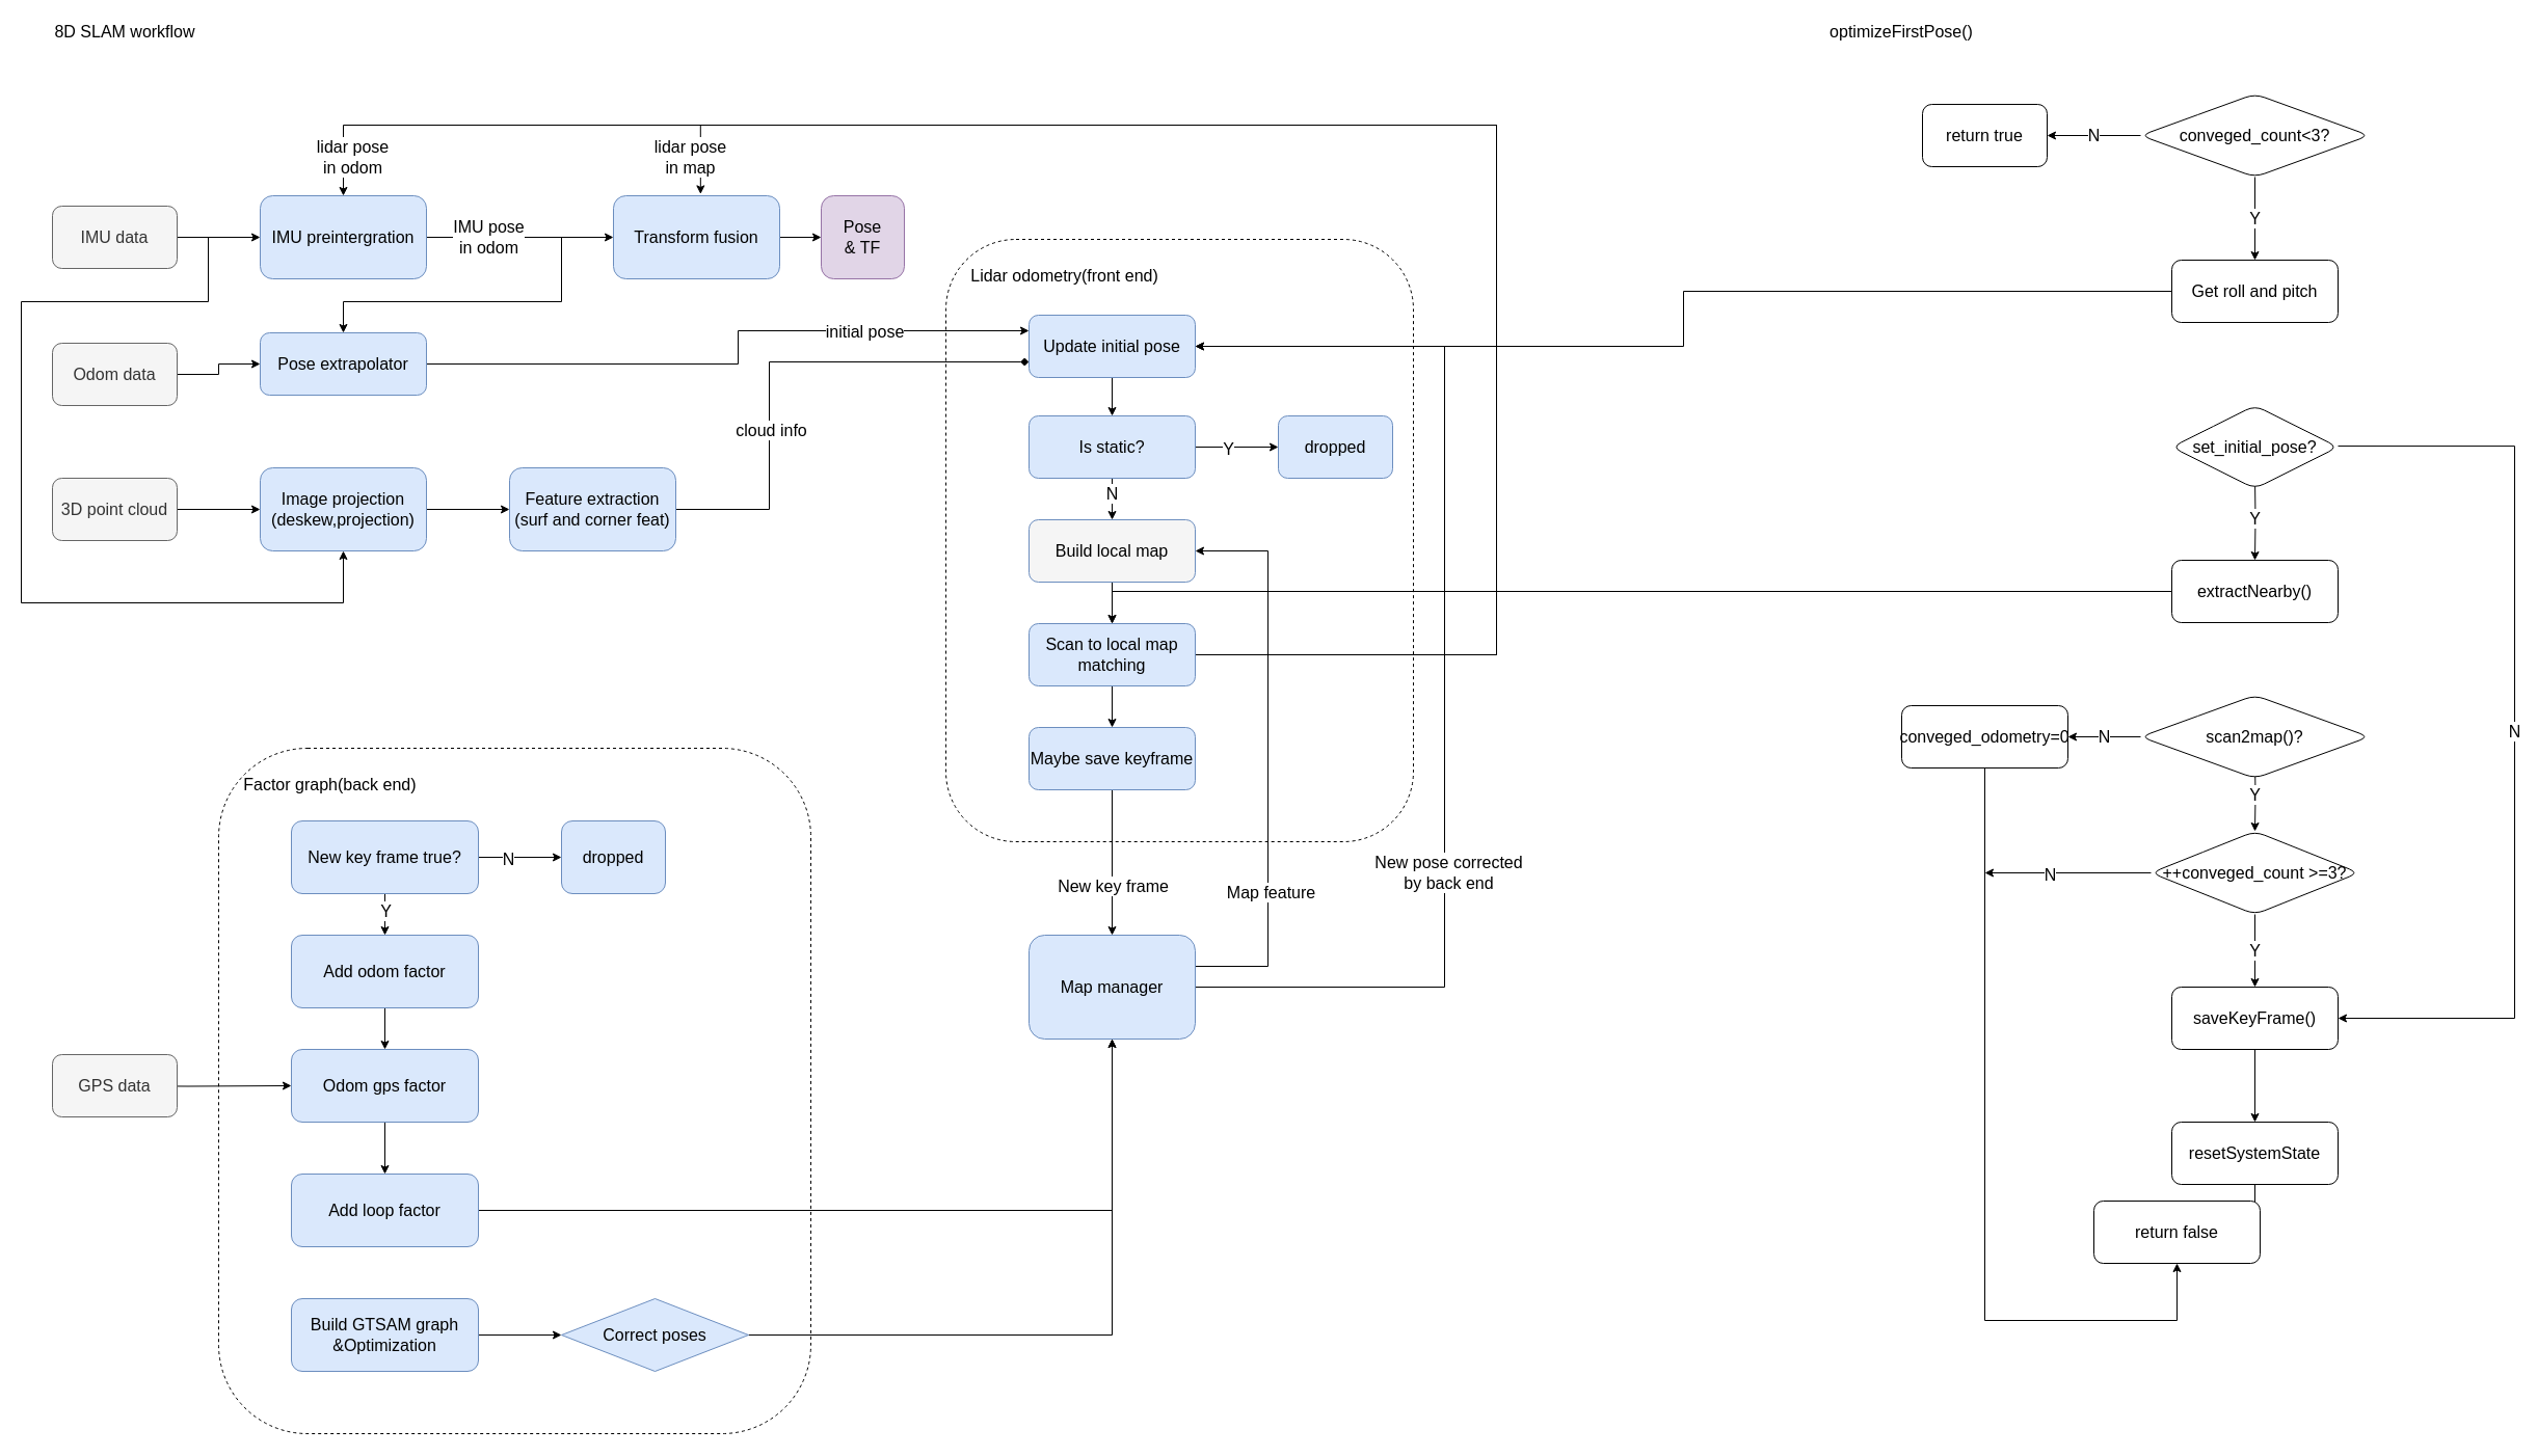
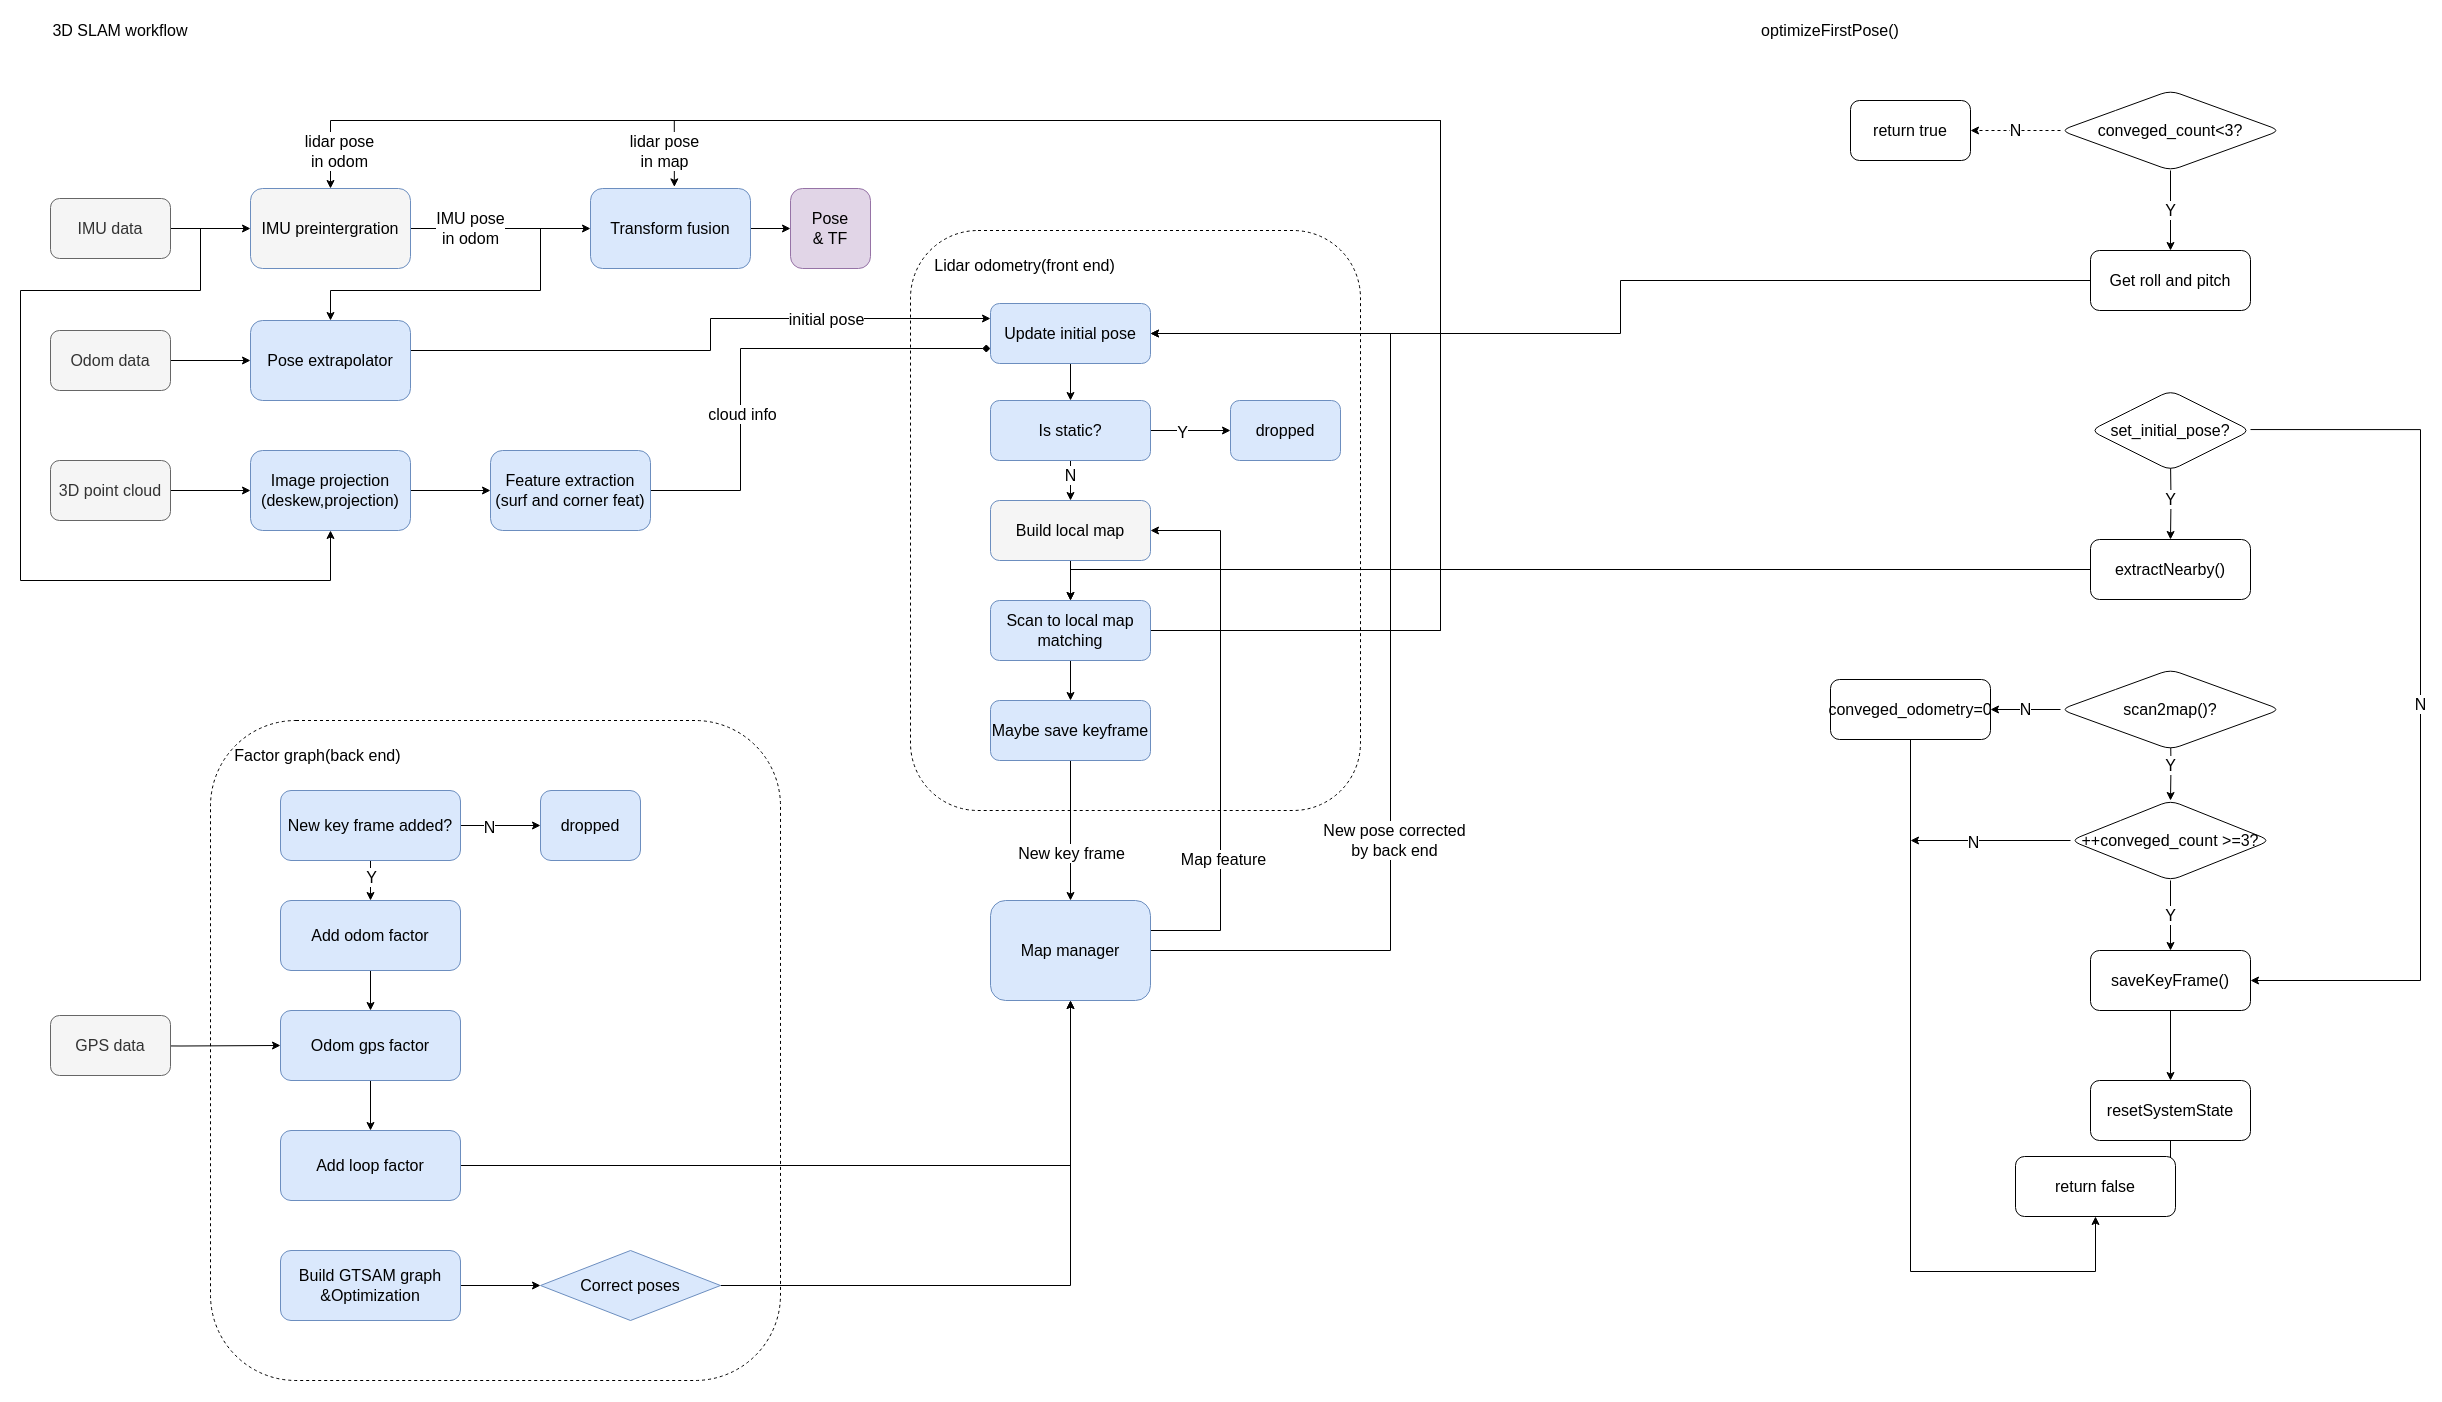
- <mxCell id="4" value="&lt;font style=&quot;font-size: 16px&quot;&gt;8D SLAM workflow&lt;/font&gt;" style="text;html=1;strokeColor=none;fillColor=none;align=center;verticalAlign=middle;whiteSpace=wrap;rounded=0;" parent="1" vertex="1"><mxGeometry x="30" y="20" width="180" height="20" as="geometry" /></mxCell>
+ <mxCell id="4" value="&lt;font style=&quot;font-size: 16px&quot;&gt;3D SLAM workflow&lt;/font&gt;" style="text;html=1;strokeColor=none;fillColor=none;align=center;verticalAlign=middle;whiteSpace=wrap;rounded=0;" parent="1" vertex="1"><mxGeometry x="30" y="20" width="180" height="20" as="geometry" /></mxCell>
- <mxCell id="90" value="N" style="edgeStyle=orthogonalEdgeStyle;rounded=0;orthogonalLoop=1;jettySize=auto;html=1;fontSize=16;" edge="1" parent="1" source="91" target="92"><mxGeometry relative="1" as="geometry" /></mxCell>
+ <mxCell id="90" value="N" style="edgeStyle=orthogonalEdgeStyle;rounded=0;orthogonalLoop=1;jettySize=auto;html=1;fontSize=16;dashed=1;" edge="1" parent="1" source="91" target="92"><mxGeometry relative="1" as="geometry" /></mxCell>
- <mxCell id="14" value="IMU preintergration" style="rounded=1;whiteSpace=wrap;html=1;fontSize=16;fillColor=#dae8fc;strokeColor=#6c8ebf;" parent="1" vertex="1"><mxGeometry x="250" y="188" width="160" height="80" as="geometry" /></mxCell>
+ <mxCell id="14" value="IMU preintergration" style="rounded=1;whiteSpace=wrap;html=1;fontSize=16;fillColor=#f5f5f5;strokeColor=#6c8ebf;" parent="1" vertex="1"><mxGeometry x="250" y="188" width="160" height="80" as="geometry" /></mxCell>
- <mxCell id="24" value="Pose extrapolator" style="rounded=1;whiteSpace=wrap;html=1;fontSize=16;fillColor=#dae8fc;strokeColor=#6c8ebf;" parent="1" vertex="1"><mxGeometry x="250" y="320" width="160" height="60" as="geometry" /></mxCell>
+ <mxCell id="24" value="Pose extrapolator" style="rounded=1;whiteSpace=wrap;html=1;fontSize=16;fillColor=#dae8fc;strokeColor=#6c8ebf;" parent="1" vertex="1"><mxGeometry x="250" y="320" width="160" height="80" as="geometry" /></mxCell>
- <mxCell id="53" value="New key frame true?" style="rounded=1;whiteSpace=wrap;html=1;fontSize=16;fillColor=#dae8fc;strokeColor=#6c8ebf;" parent="1" vertex="1"><mxGeometry x="280" y="790" width="180" height="70" as="geometry" /></mxCell>
+ <mxCell id="53" value="New key frame added?" style="rounded=1;whiteSpace=wrap;html=1;fontSize=16;fillColor=#dae8fc;strokeColor=#6c8ebf;" parent="1" vertex="1"><mxGeometry x="280" y="790" width="180" height="70" as="geometry" /></mxCell>
